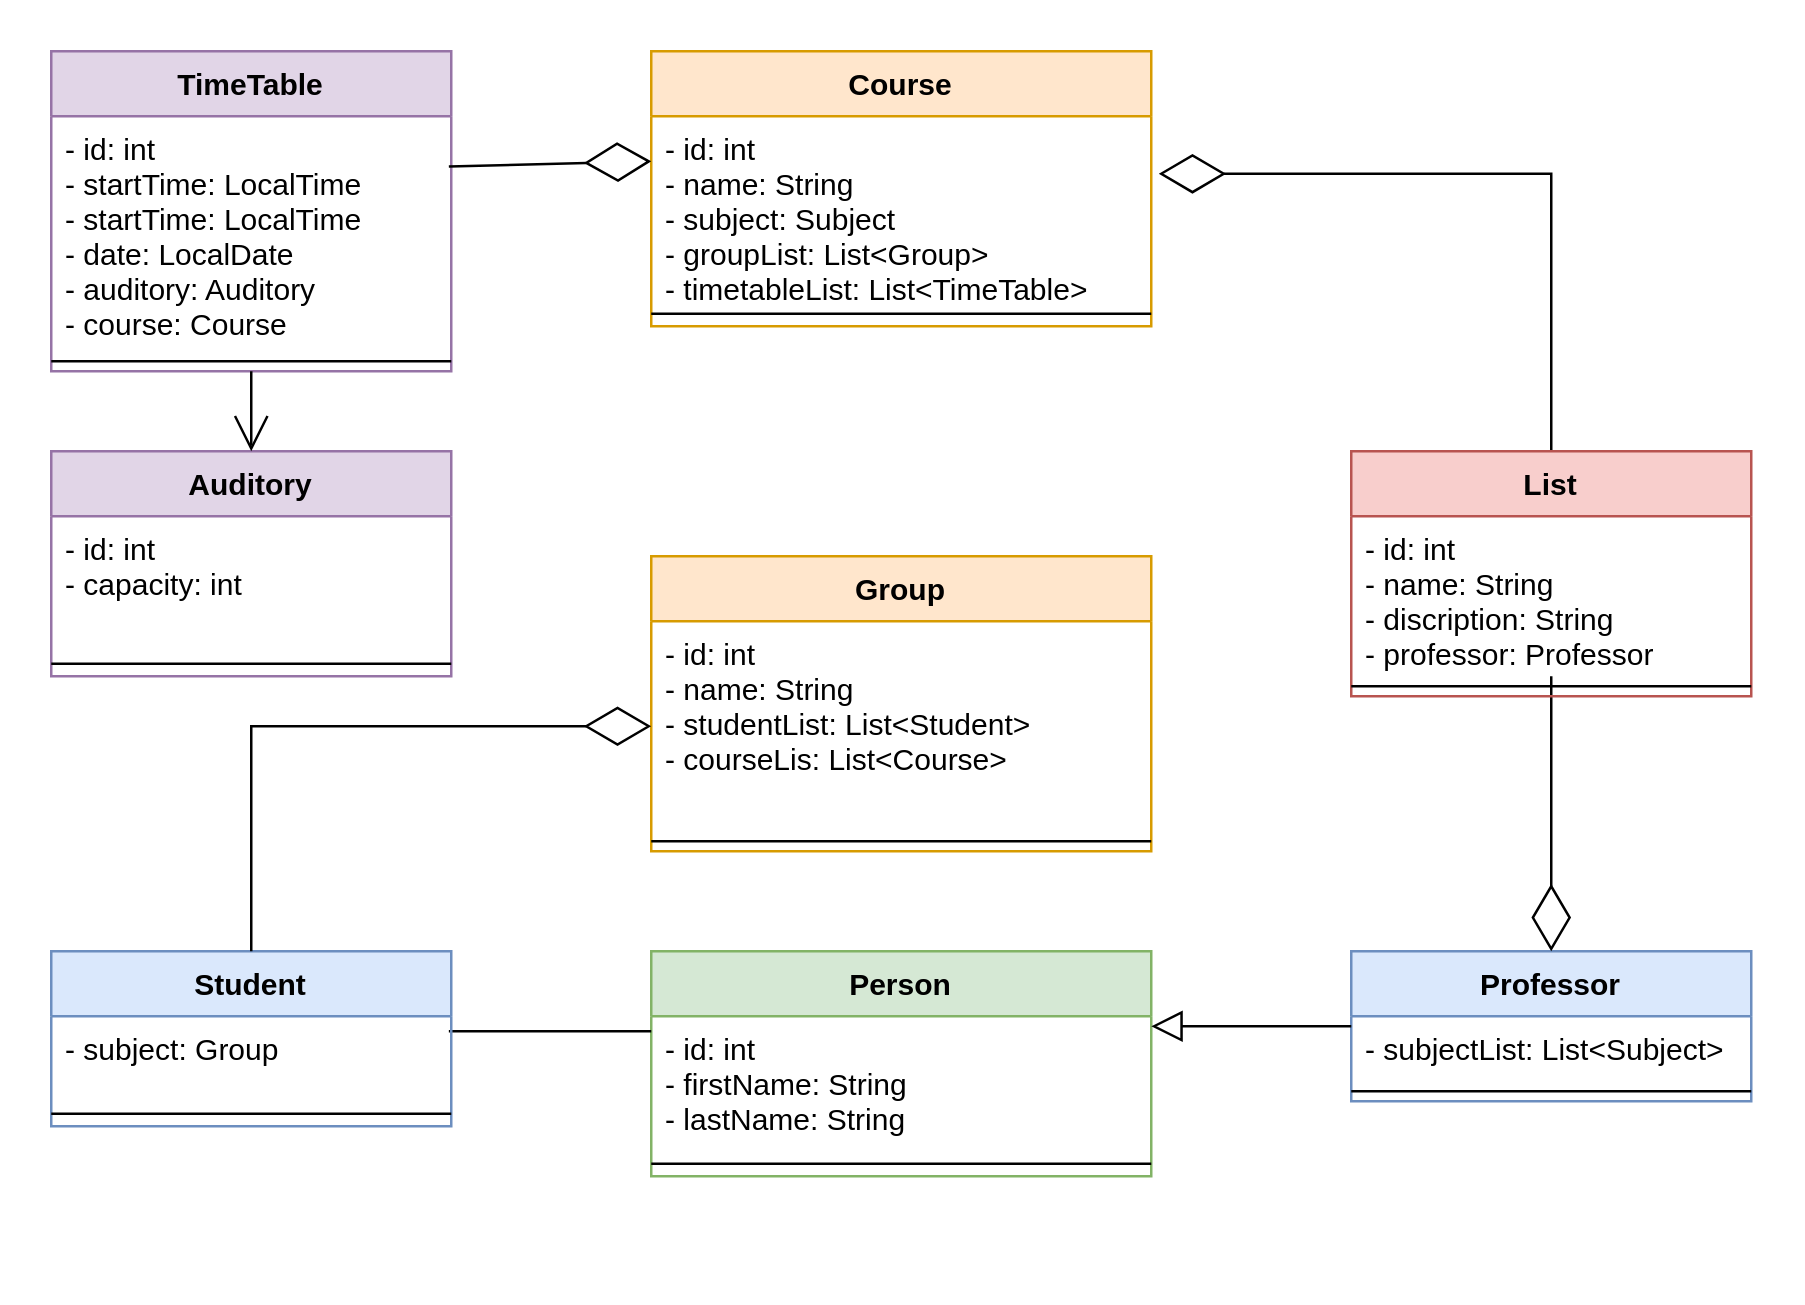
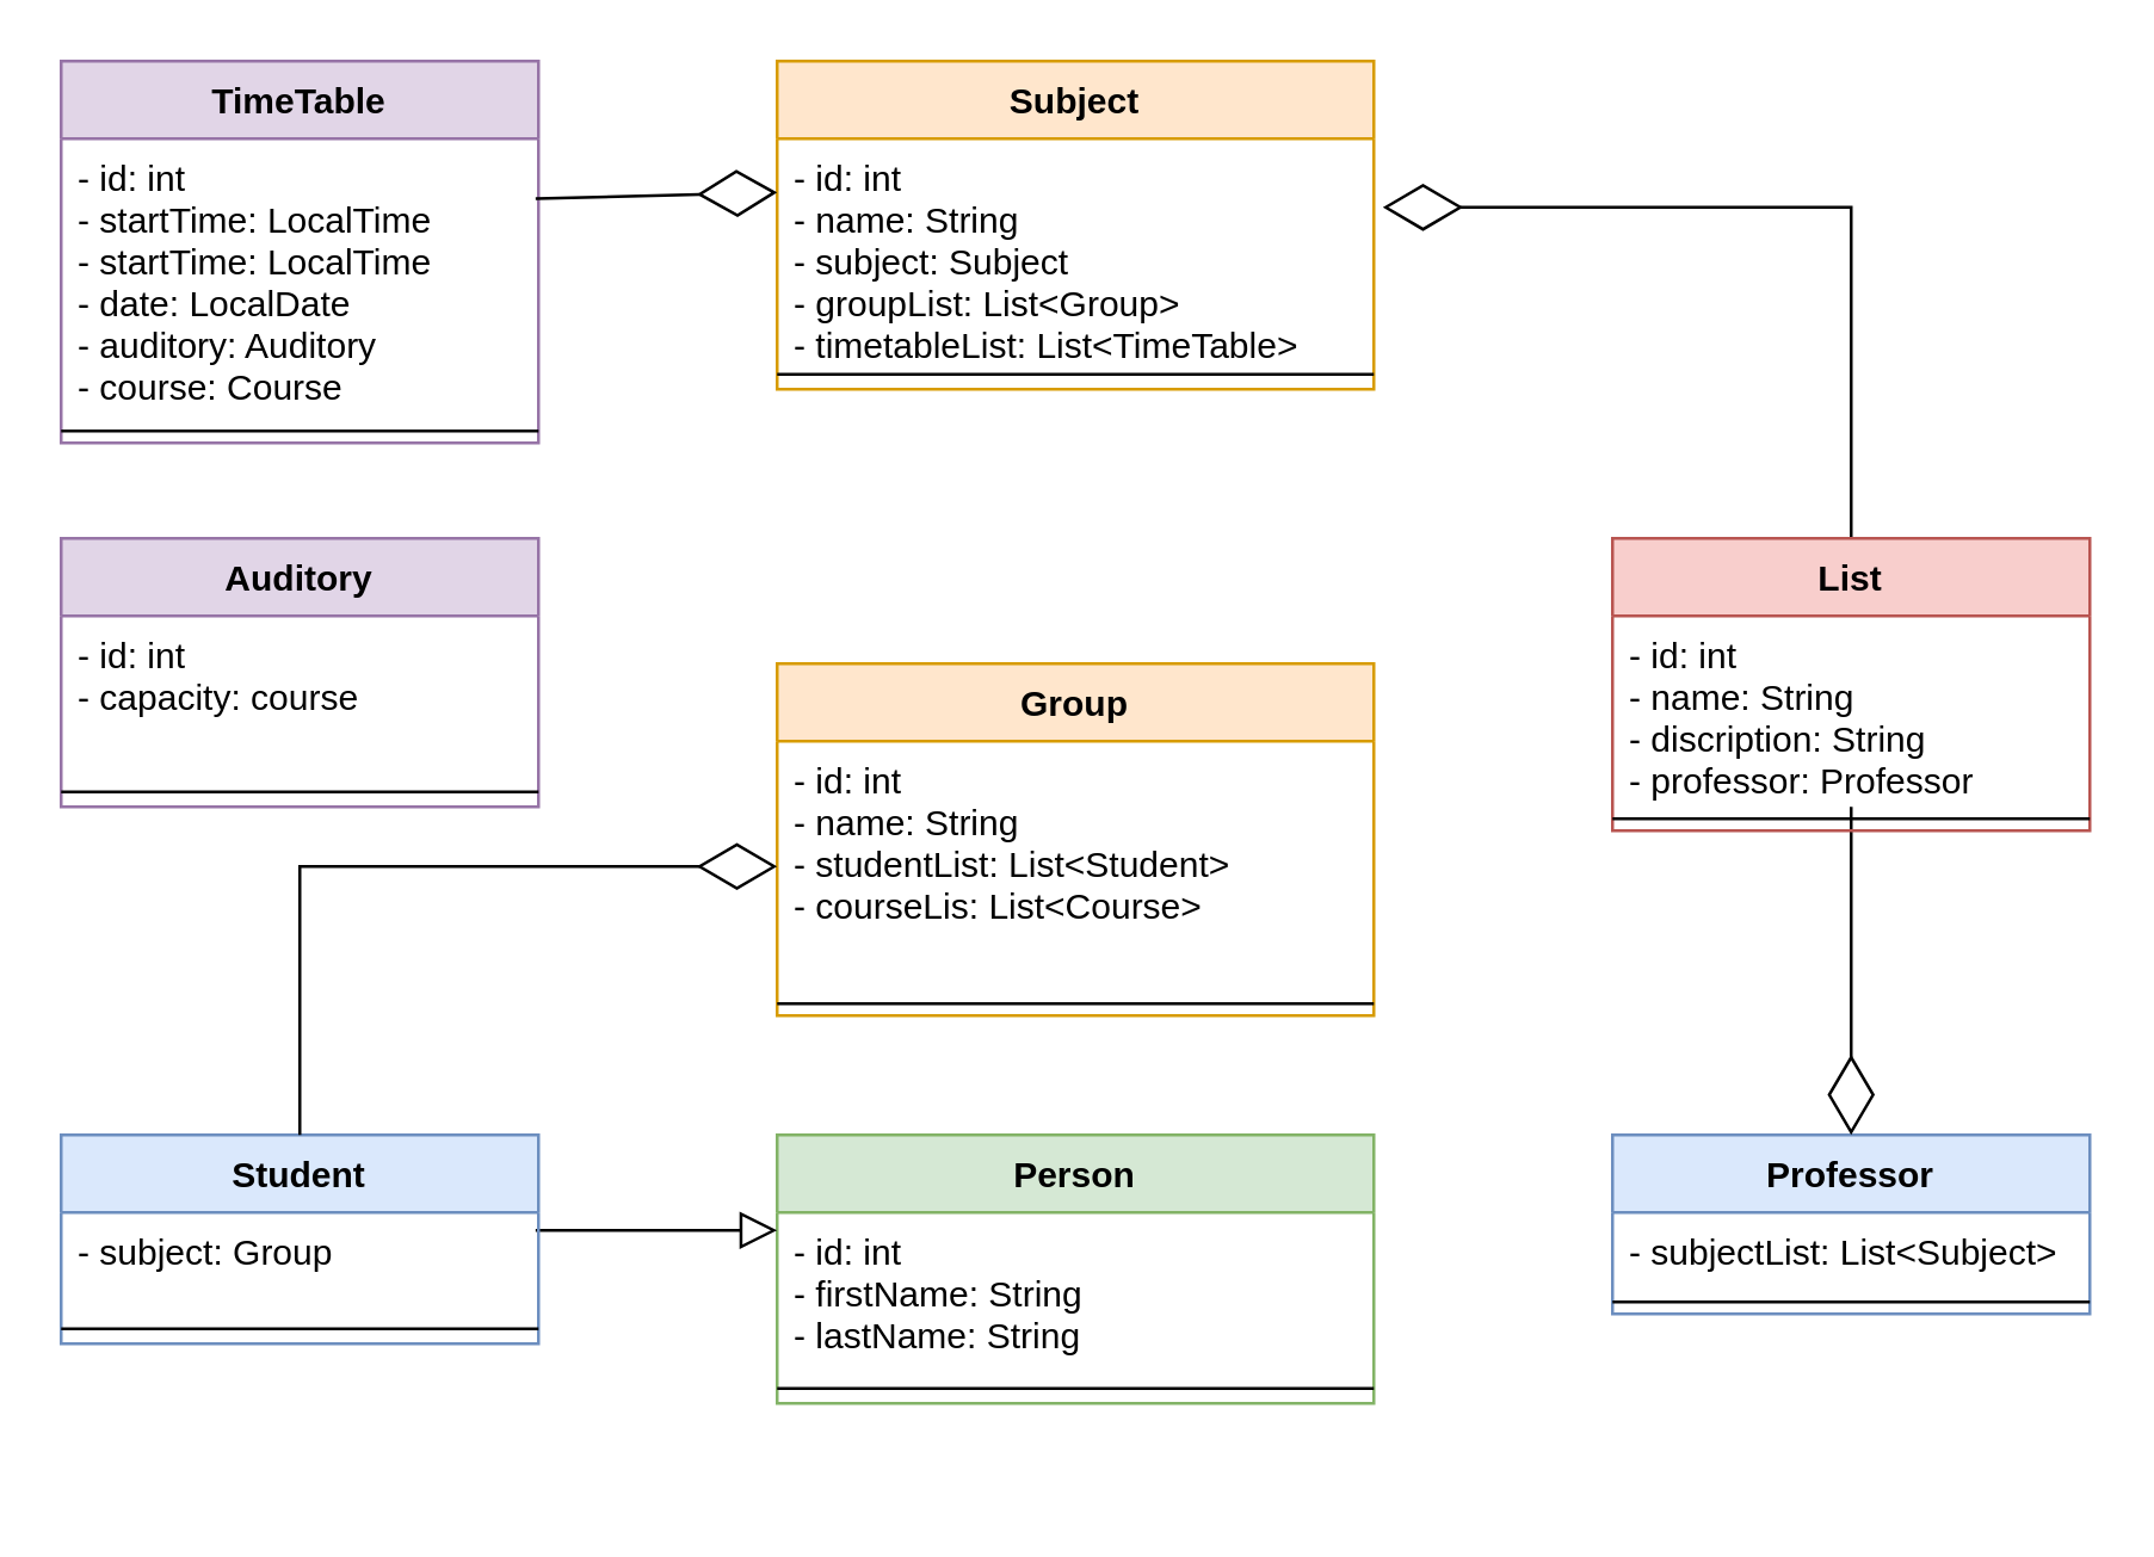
- <mxCell id="2" value="Course&#10;" style="swimlane;fontStyle=1;align=center;verticalAlign=top;childLayout=stackLayout;horizontal=1;startSize=26;horizontalStack=0;resizeParent=1;resizeParentMax=0;resizeLast=0;collapsible=1;marginBottom=0;labelBackgroundColor=none;labelBorderColor=none;html=0;fillColor=#ffe6cc;strokeColor=#d79b00;" parent="1" vertex="1"><mxGeometry x="260" y="20" width="200" height="110" as="geometry" /></mxCell>
+ <mxCell id="2" value="Subject&#10;" style="swimlane;fontStyle=1;align=center;verticalAlign=top;childLayout=stackLayout;horizontal=1;startSize=26;horizontalStack=0;resizeParent=1;resizeParentMax=0;resizeLast=0;collapsible=1;marginBottom=0;labelBackgroundColor=none;labelBorderColor=none;html=0;fillColor=#ffe6cc;strokeColor=#d79b00;" parent="1" vertex="1"><mxGeometry x="260" y="20" width="200" height="110" as="geometry" /></mxCell>
- <mxCell id="22" value="" style="endArrow=open;endFill=1;endSize=12;html=1;rounded=0;entryX=0.5;entryY=0;entryDx=0;entryDy=0;exitX=0.5;exitY=1;exitDx=0;exitDy=0;" parent="1" source="19" target="16" edge="1"><mxGeometry width="160" relative="1" as="geometry"><mxPoint x="320" y="350" as="sourcePoint" /><mxPoint x="480" y="350" as="targetPoint" /></mxGeometry></mxCell>
- <mxCell id="17" value="- id: int&#10;- capacity: int&#10;" style="text;strokeColor=none;fillColor=none;align=left;verticalAlign=top;spacingLeft=4;spacingRight=4;overflow=hidden;rotatable=0;points=[[0,0.5],[1,0.5]];portConstraint=eastwest;labelBackgroundColor=none;labelBorderColor=none;html=0;" parent="16" vertex="1"><mxGeometry y="26" width="160" height="54" as="geometry" /></mxCell>
+ <mxCell id="17" value="- id: int&#10;- capacity: course&#10;" style="text;strokeColor=none;fillColor=none;align=left;verticalAlign=top;spacingLeft=4;spacingRight=4;overflow=hidden;rotatable=0;points=[[0,0.5],[1,0.5]];portConstraint=eastwest;labelBackgroundColor=none;labelBorderColor=none;html=0;" parent="16" vertex="1"><mxGeometry y="26" width="160" height="54" as="geometry" /></mxCell>
- <mxCell id="12" value="" style="endArrow=block;endSize=10;endFill=0;shadow=0;strokeWidth=1;rounded=0;edgeStyle=elbowEdgeStyle;elbow=vertical;" parent="1" source="9" target="5" edge="1"><mxGeometry width="160" relative="1" as="geometry"><mxPoint x="190" y="233" as="sourcePoint" /><mxPoint x="290" y="131" as="targetPoint" /><Array as="points"><mxPoint x="510" y="410" /><mxPoint x="500" y="450" /><mxPoint x="540" y="500" /></Array></mxGeometry></mxCell>
- <mxCell id="8" value="" style="endArrow=none;endSize=10;endFill=0;shadow=0;strokeWidth=1;rounded=0;edgeStyle=elbowEdgeStyle;elbow=vertical;exitX=0.994;exitY=0.176;exitDx=0;exitDy=0;exitPerimeter=0;" parent="1" source="24" target="5" edge="1"><mxGeometry width="160" relative="1" as="geometry"><mxPoint x="180" y="500" as="sourcePoint" /><mxPoint x="180" y="63" as="targetPoint" /><Array as="points"><mxPoint x="220" y="412" /><mxPoint x="220" y="420" /><mxPoint x="220" y="450" /></Array></mxGeometry></mxCell>
+ <mxCell id="8" value="" style="endArrow=block;endSize=10;endFill=0;shadow=0;strokeWidth=1;rounded=0;edgeStyle=elbowEdgeStyle;elbow=vertical;exitX=0.994;exitY=0.176;exitDx=0;exitDy=0;exitPerimeter=0;" parent="1" source="24" target="5" edge="1"><mxGeometry width="160" relative="1" as="geometry"><mxPoint x="180" y="500" as="sourcePoint" /><mxPoint x="180" y="63" as="targetPoint" /><Array as="points"><mxPoint x="220" y="412" /><mxPoint x="220" y="420" /><mxPoint x="220" y="450" /></Array></mxGeometry></mxCell>
